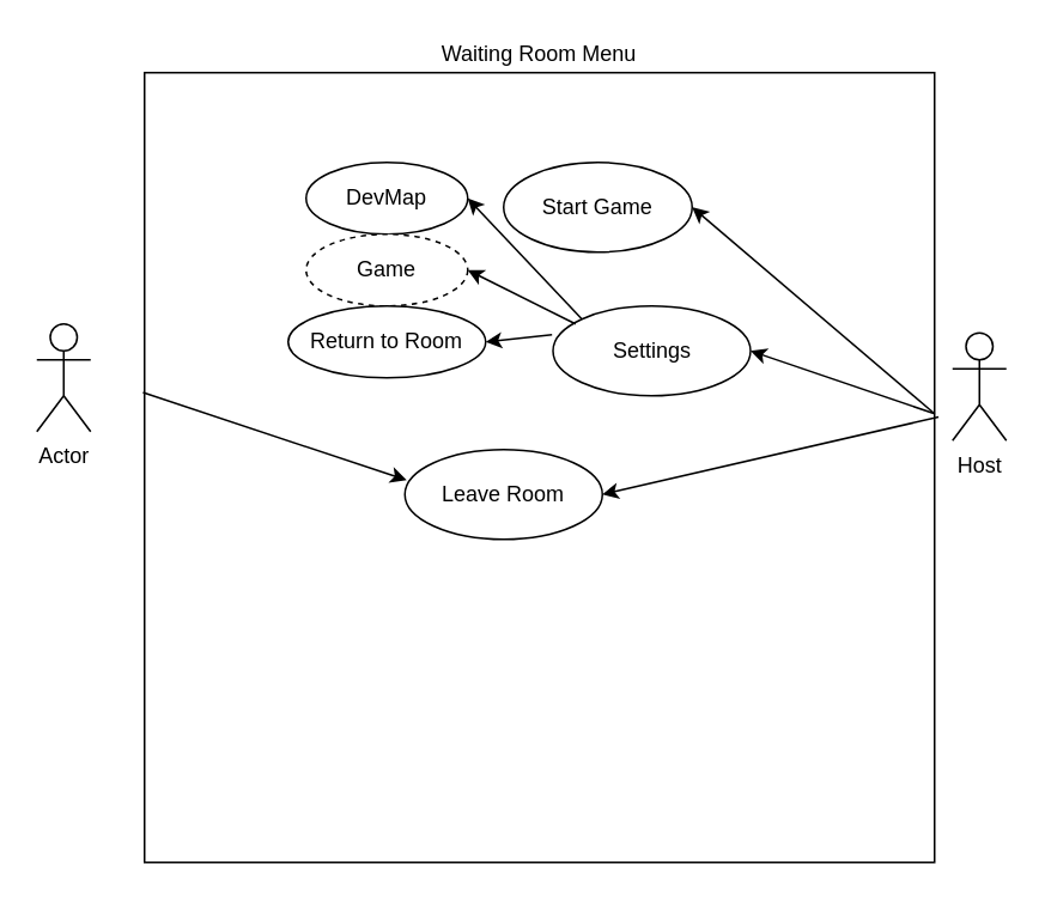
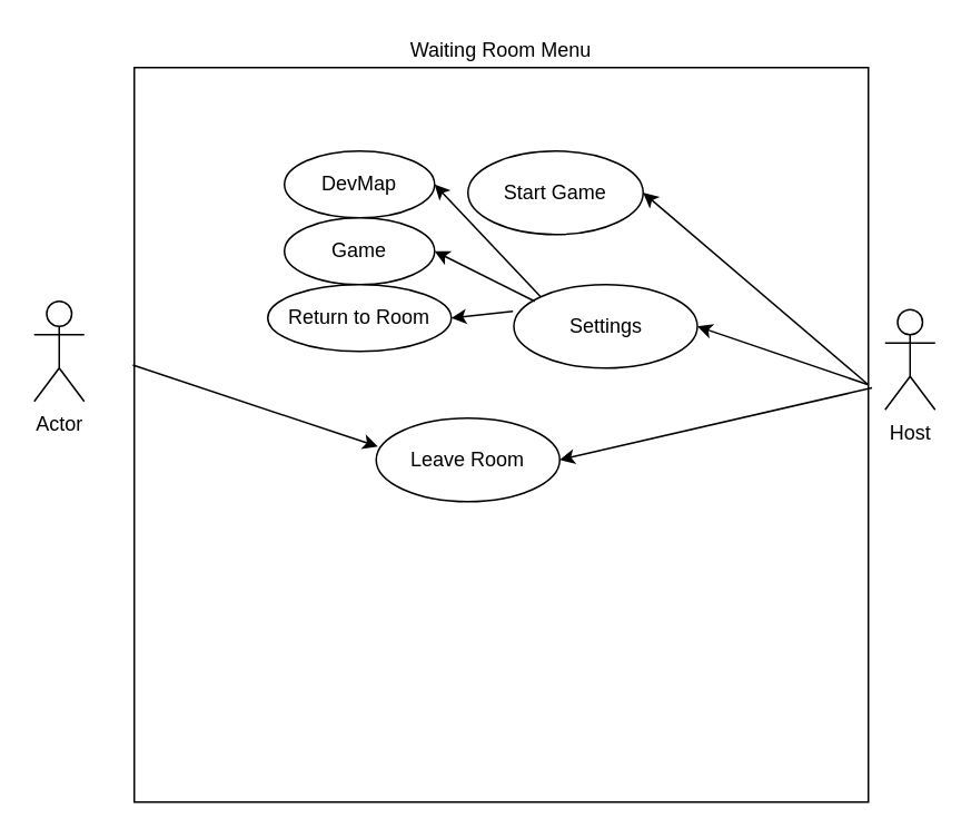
- <mxCell id="14" value="Game" style="ellipse;whiteSpace=wrap;html=1;dashed=1;" vertex="1" parent="1"><mxGeometry x="170" y="130" width="90" height="40" as="geometry" /></mxCell>
+ <mxCell id="14" value="Game" style="ellipse;whiteSpace=wrap;html=1;" vertex="1" parent="1"><mxGeometry x="170" y="130" width="90" height="40" as="geometry" /></mxCell>
